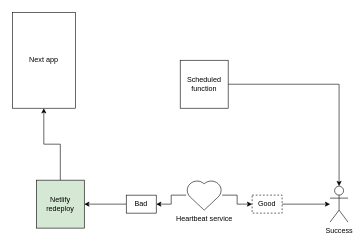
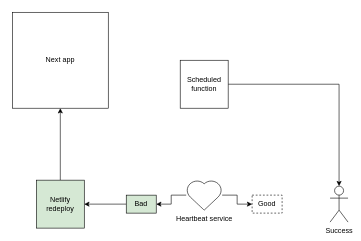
- <mxCell id="5" value="Next app" style="whiteSpace=wrap;html=1;aspect=fixed;" vertex="1" parent="1"><mxGeometry x="20" y="20" width="105" height="160" as="geometry" /></mxCell>
+ <mxCell id="5" value="Next app" style="whiteSpace=wrap;html=1;aspect=fixed;" vertex="1" parent="1"><mxGeometry x="20" y="20" width="160" height="160" as="geometry" /></mxCell>
- <mxCell id="13" value="Bad" style="rounded=0;whiteSpace=wrap;html=1;" vertex="1" parent="1"><mxGeometry x="210" y="325" width="50" height="30" as="geometry" /></mxCell>
+ <mxCell id="13" value="Bad" style="rounded=0;whiteSpace=wrap;html=1;fillColor=#d5e8d4;" vertex="1" parent="1"><mxGeometry x="210" y="325" width="50" height="30" as="geometry" /></mxCell>
- <mxCell id="10" style="edgeStyle=orthogonalEdgeStyle;rounded=0;orthogonalLoop=1;jettySize=auto;html=1;" edge="1" parent="1" source="11" target="14"><mxGeometry relative="1" as="geometry" /></mxCell>
